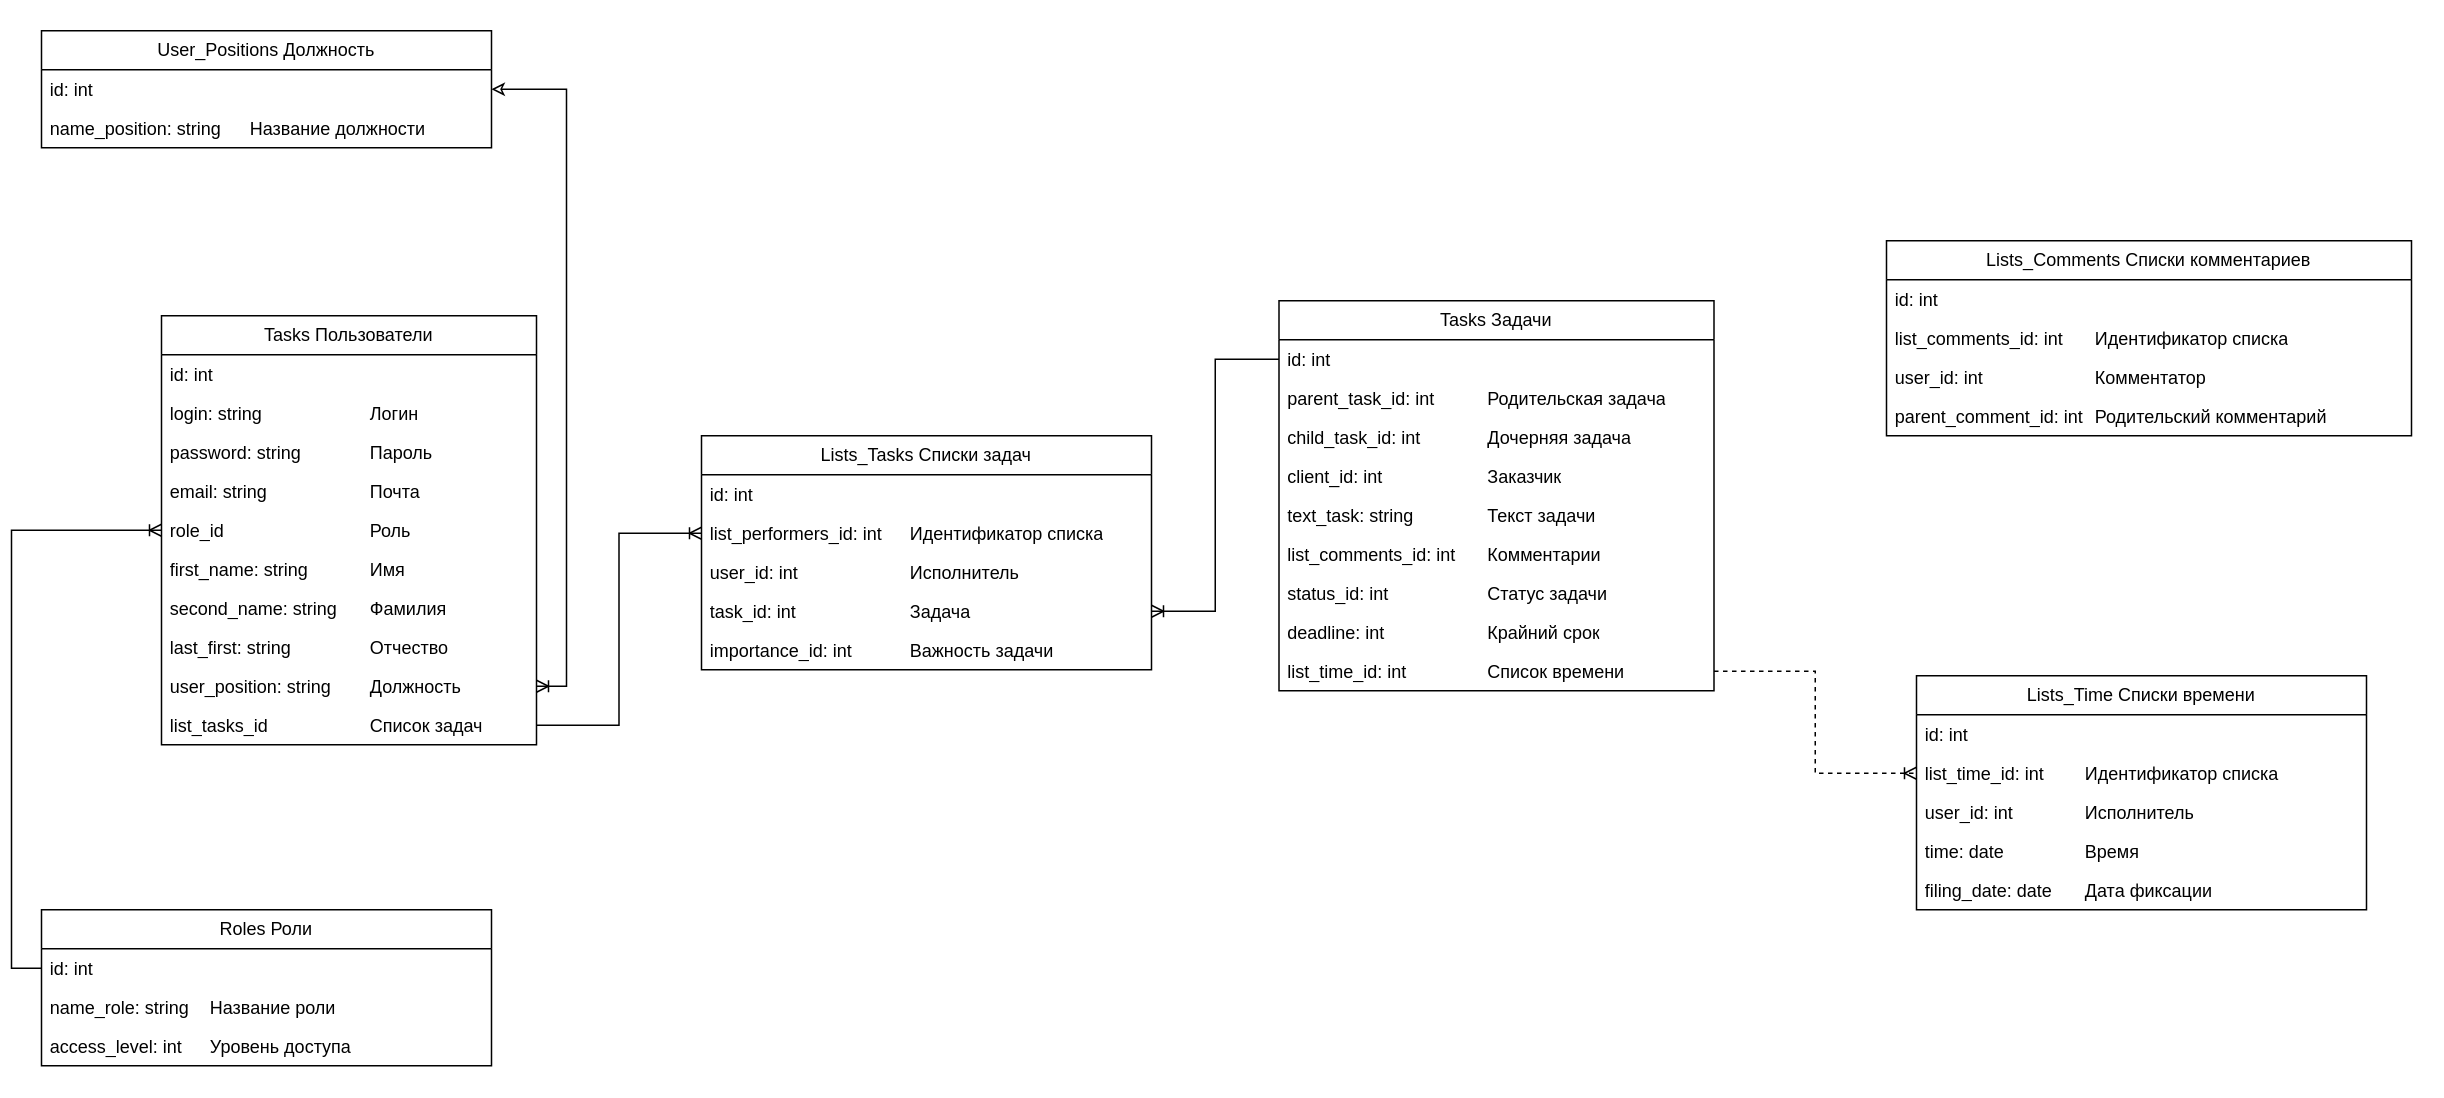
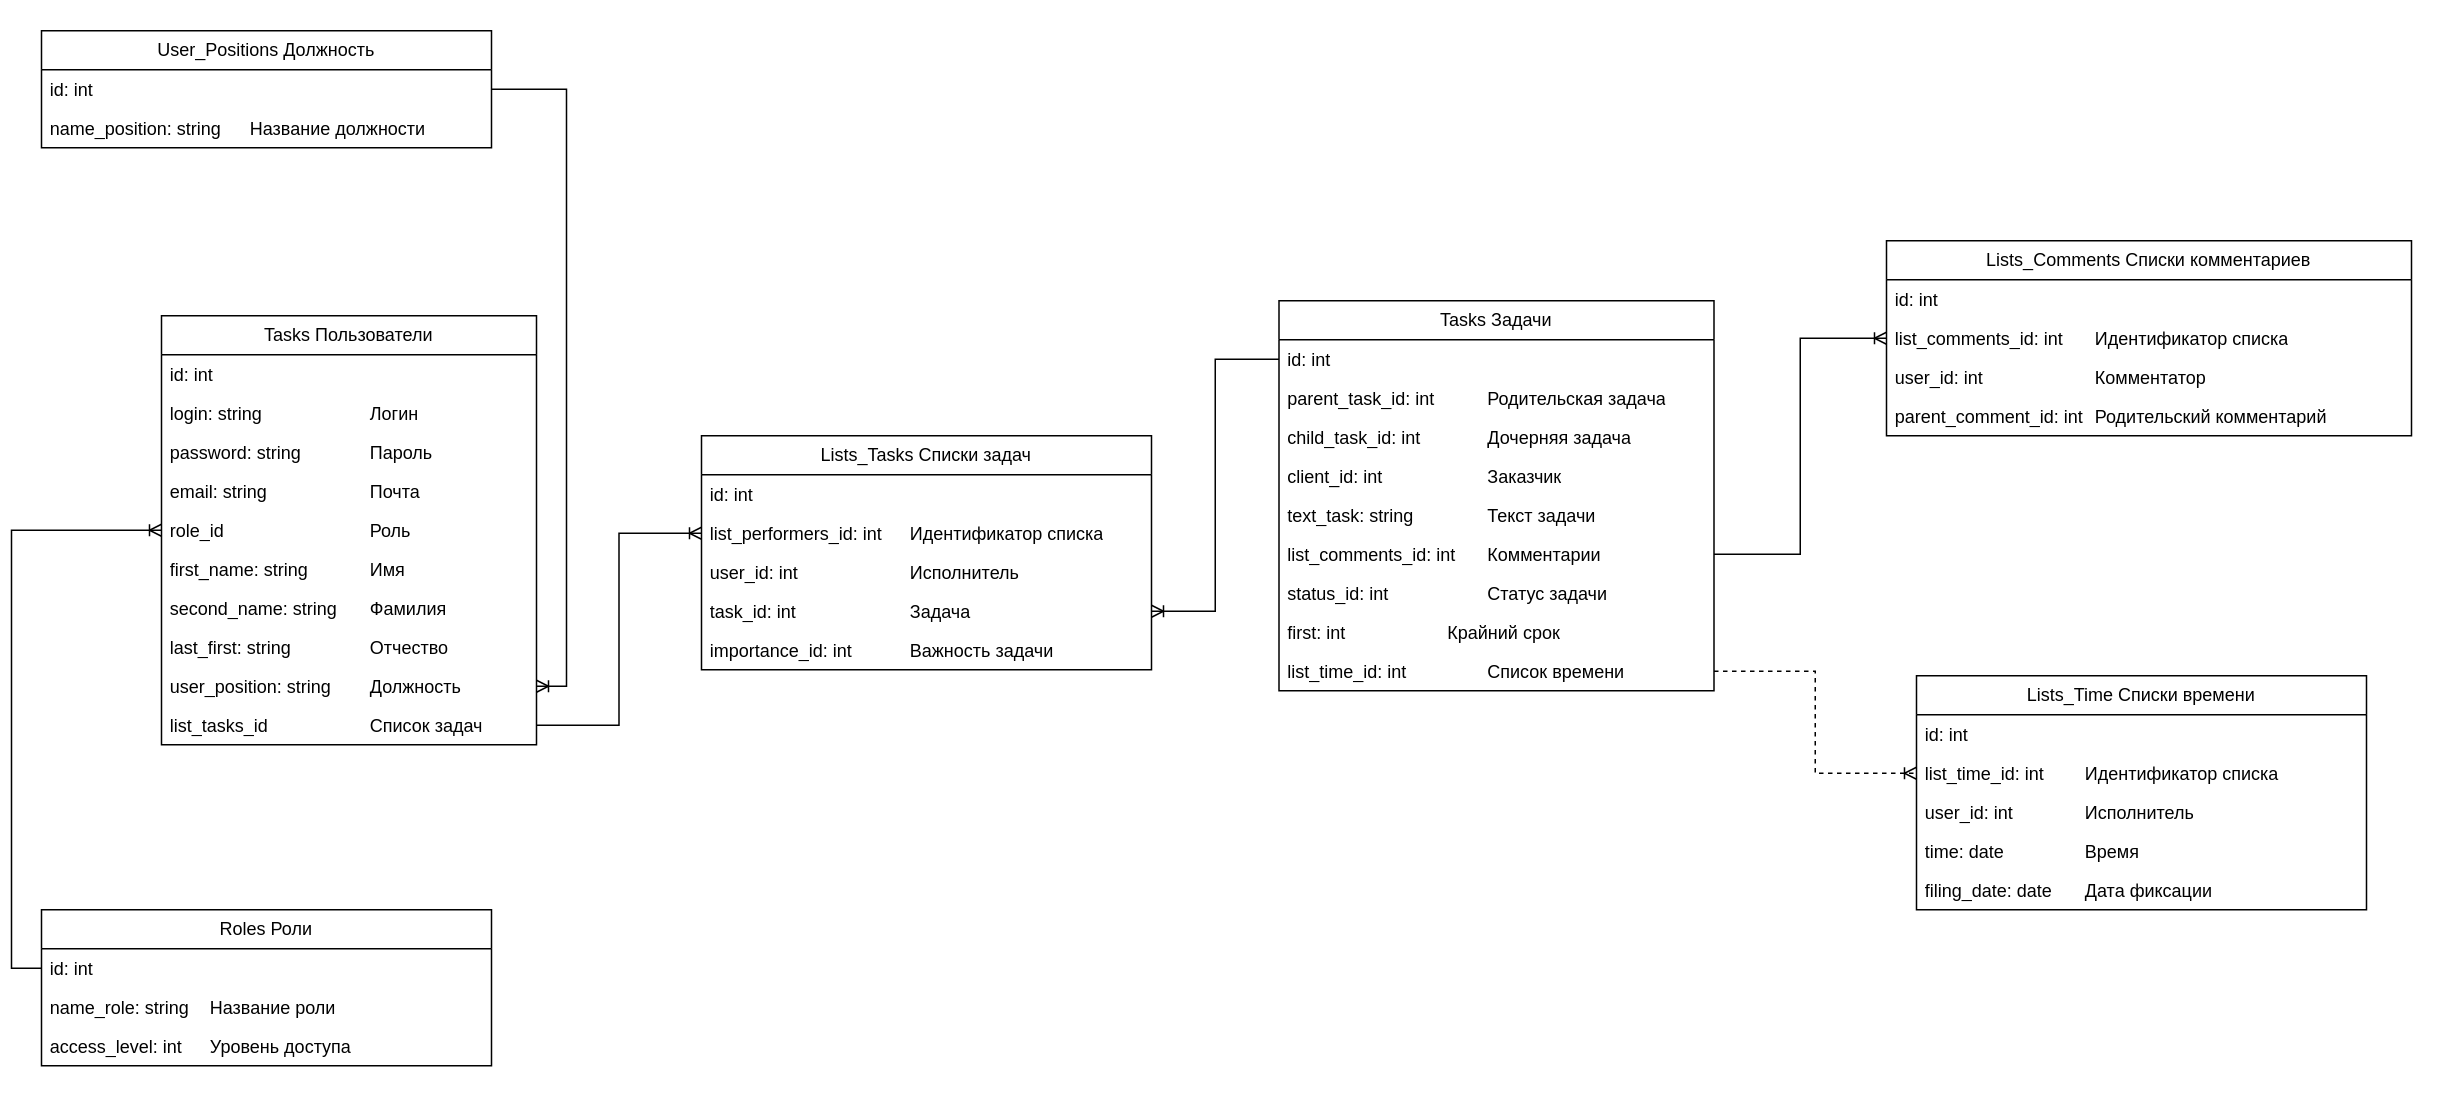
- <mxCell id="51" style="edgeStyle=orthogonalEdgeStyle;rounded=0;orthogonalLoop=1;jettySize=auto;html=1;exitX=1;exitY=0.5;exitDx=0;exitDy=0;entryX=1;entryY=0.5;entryDx=0;entryDy=0;startArrow=ERoneToMany;startFill=0;endArrow=classic;endFill=0;" edge="1" parent="1" source="21" target="38"><mxGeometry relative="1" as="geometry" /></mxCell>
+ <mxCell id="51" style="edgeStyle=orthogonalEdgeStyle;rounded=0;orthogonalLoop=1;jettySize=auto;html=1;exitX=1;exitY=0.5;exitDx=0;exitDy=0;entryX=1;entryY=0.5;entryDx=0;entryDy=0;startArrow=ERoneToMany;startFill=0;endArrow=none;endFill=0;" edge="1" parent="1" source="21" target="38"><mxGeometry relative="1" as="geometry" /></mxCell>
+ <mxCell id="48" style="edgeStyle=orthogonalEdgeStyle;rounded=0;orthogonalLoop=1;jettySize=auto;html=1;entryX=0;entryY=0.5;entryDx=0;entryDy=0;endArrow=ERoneToMany;endFill=0;" edge="1" parent="1" source="8" target="25"><mxGeometry relative="1" as="geometry" /></mxCell>
- <mxCell id="10" value="deadline: int&amp;nbsp;&lt;span style=&quot;white-space: pre;&quot;&gt;&#09;&lt;/span&gt;&lt;span style=&quot;white-space: pre;&quot;&gt;&#09;&lt;/span&gt;&lt;span style=&quot;white-space: pre;&quot;&gt;&#09;&lt;/span&gt;Крайний срок" style="text;strokeColor=none;fillColor=none;align=left;verticalAlign=top;spacingLeft=4;spacingRight=4;overflow=hidden;rotatable=0;points=[[0,0.5],[1,0.5]];portConstraint=eastwest;whiteSpace=wrap;html=1;" vertex="1" parent="2"><mxGeometry y="208" width="290" height="26" as="geometry" /></mxCell>
+ <mxCell id="10" value="first: int&amp;nbsp;&lt;span style=&quot;white-space: pre;&quot;&gt;&#09;&lt;/span&gt;&lt;span style=&quot;white-space: pre;&quot;&gt;&#09;&lt;/span&gt;&lt;span style=&quot;white-space: pre;&quot;&gt;&#09;&lt;/span&gt;Крайний срок" style="text;strokeColor=none;fillColor=none;align=left;verticalAlign=top;spacingLeft=4;spacingRight=4;overflow=hidden;rotatable=0;points=[[0,0.5],[1,0.5]];portConstraint=eastwest;whiteSpace=wrap;html=1;" vertex="1" parent="2"><mxGeometry y="208" width="290" height="26" as="geometry" /></mxCell>
